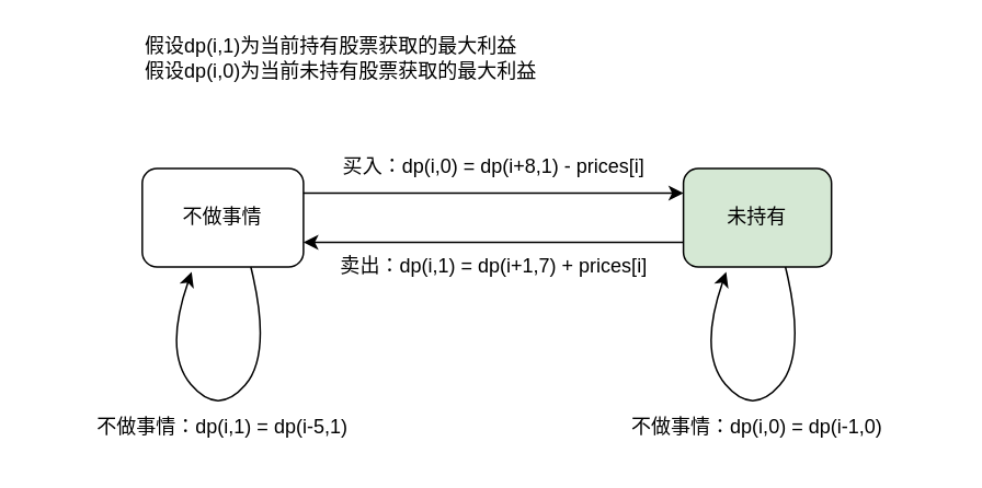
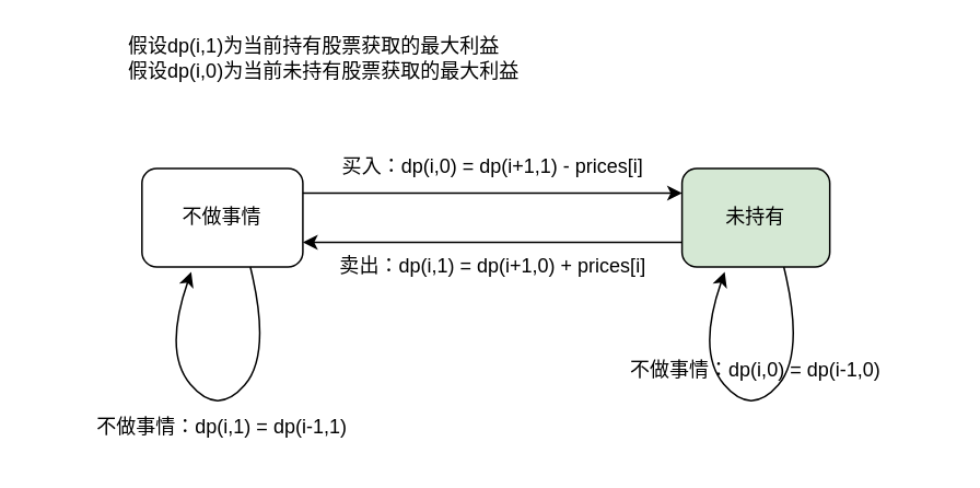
- <mxCell id="4" value="假设dp(i,1)为当前持有股票获取的最大利益&lt;br&gt;假设dp(i,0)为当前未持有股票获取的最大利益" style="text;html=1;strokeColor=none;fillColor=none;align=left;verticalAlign=middle;whiteSpace=wrap;rounded=0;" vertex="1" parent="1"><mxGeometry x="86" y="20" width="292" height="30" as="geometry" /></mxCell>
+ <mxCell id="4" value="假设dp(i,1)为当前持有股票获取的最大利益&lt;br&gt;假设dp(i,0)为当前未持有股票获取的最大利益" style="text;html=1;strokeColor=none;fillColor=none;align=left;verticalAlign=middle;whiteSpace=wrap;rounded=0;" vertex="1" parent="1"><mxGeometry x="76" y="20" width="292" height="30" as="geometry" /></mxCell>
- <mxCell id="12" value="买入：dp(i,0) = dp(i+8,1) - prices[i]" style="text;html=1;strokeColor=none;fillColor=none;align=center;verticalAlign=middle;whiteSpace=wrap;rounded=0;" vertex="1" parent="1"><mxGeometry x="185" y="86" width="230" height="30" as="geometry" /></mxCell>
+ <mxCell id="12" value="买入：dp(i,0) = dp(i+1,1) - prices[i]" style="text;html=1;strokeColor=none;fillColor=none;align=center;verticalAlign=middle;whiteSpace=wrap;rounded=0;" vertex="1" parent="1"><mxGeometry x="185" y="86" width="230" height="30" as="geometry" /></mxCell>
- <mxCell id="8" value="卖出：dp(i,1) = dp(i+1,7) + prices[i]" style="text;html=1;strokeColor=none;fillColor=none;align=center;verticalAlign=middle;whiteSpace=wrap;rounded=0;" vertex="1" parent="1"><mxGeometry x="185" y="147" width="230" height="30" as="geometry" /></mxCell>
+ <mxCell id="8" value="卖出：dp(i,1) = dp(i+1,0) + prices[i]" style="text;html=1;strokeColor=none;fillColor=none;align=center;verticalAlign=middle;whiteSpace=wrap;rounded=0;" vertex="1" parent="1"><mxGeometry x="185" y="147" width="230" height="30" as="geometry" /></mxCell>
- <mxCell id="7" value="不做事情：dp(i,1) = dp(i-5,1)" style="text;html=1;strokeColor=none;fillColor=none;align=center;verticalAlign=middle;whiteSpace=wrap;rounded=0;" vertex="1" parent="1"><mxGeometry x="20" y="245" width="230" height="30" as="geometry" /></mxCell>
+ <mxCell id="7" value="不做事情：dp(i,1) = dp(i-1,1)" style="text;html=1;strokeColor=none;fillColor=none;align=center;verticalAlign=middle;whiteSpace=wrap;rounded=0;" vertex="1" parent="1"><mxGeometry x="20" y="245" width="230" height="30" as="geometry" /></mxCell>
- <mxCell id="10" value="不做事情：dp(i,0) = dp(i-1,0)" style="text;html=1;strokeColor=none;fillColor=none;align=center;verticalAlign=middle;whiteSpace=wrap;rounded=0;" vertex="1" parent="1"><mxGeometry x="345" y="245" width="230" height="30" as="geometry" /></mxCell>
+ <mxCell id="10" value="不做事情：dp(i,0) = dp(i-1,0)" style="text;html=1;strokeColor=none;fillColor=none;align=center;verticalAlign=middle;whiteSpace=wrap;rounded=0;" vertex="1" parent="1"><mxGeometry x="345" y="210" width="230" height="30" as="geometry" /></mxCell>
